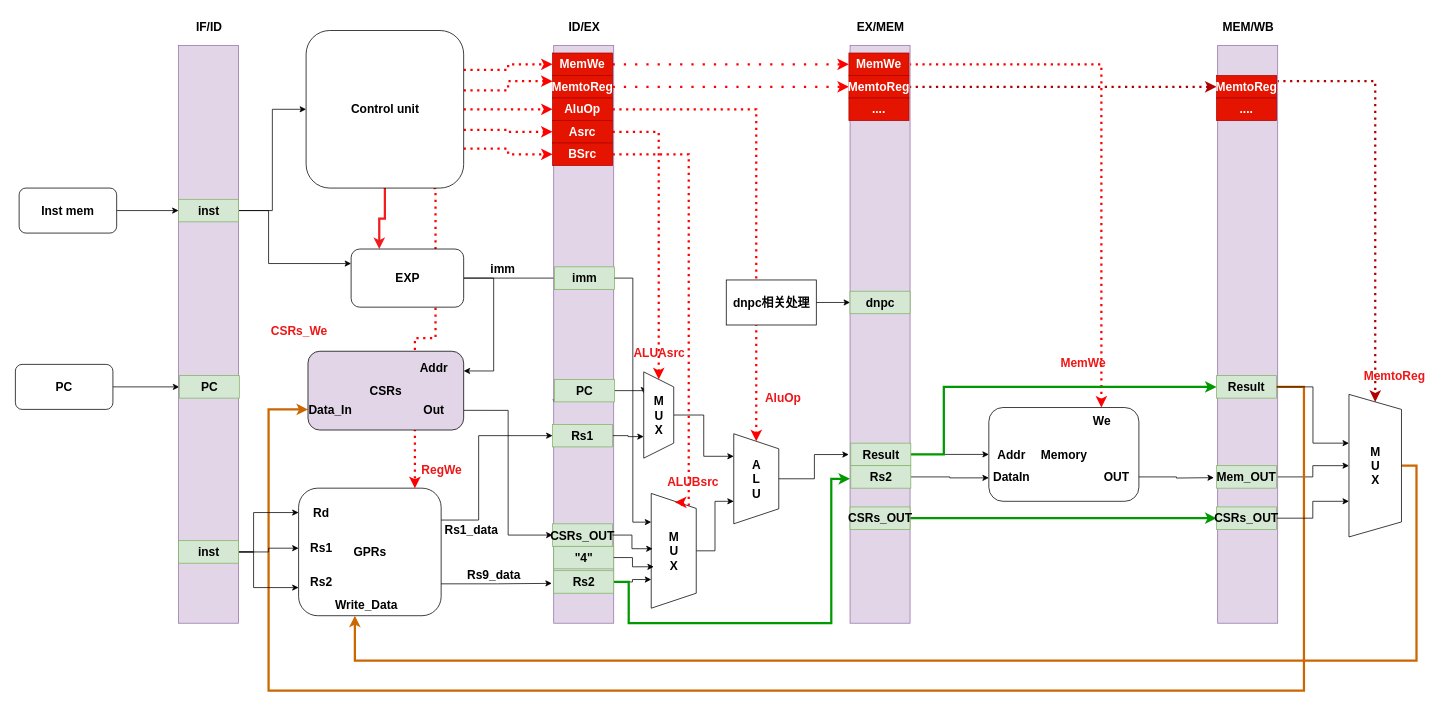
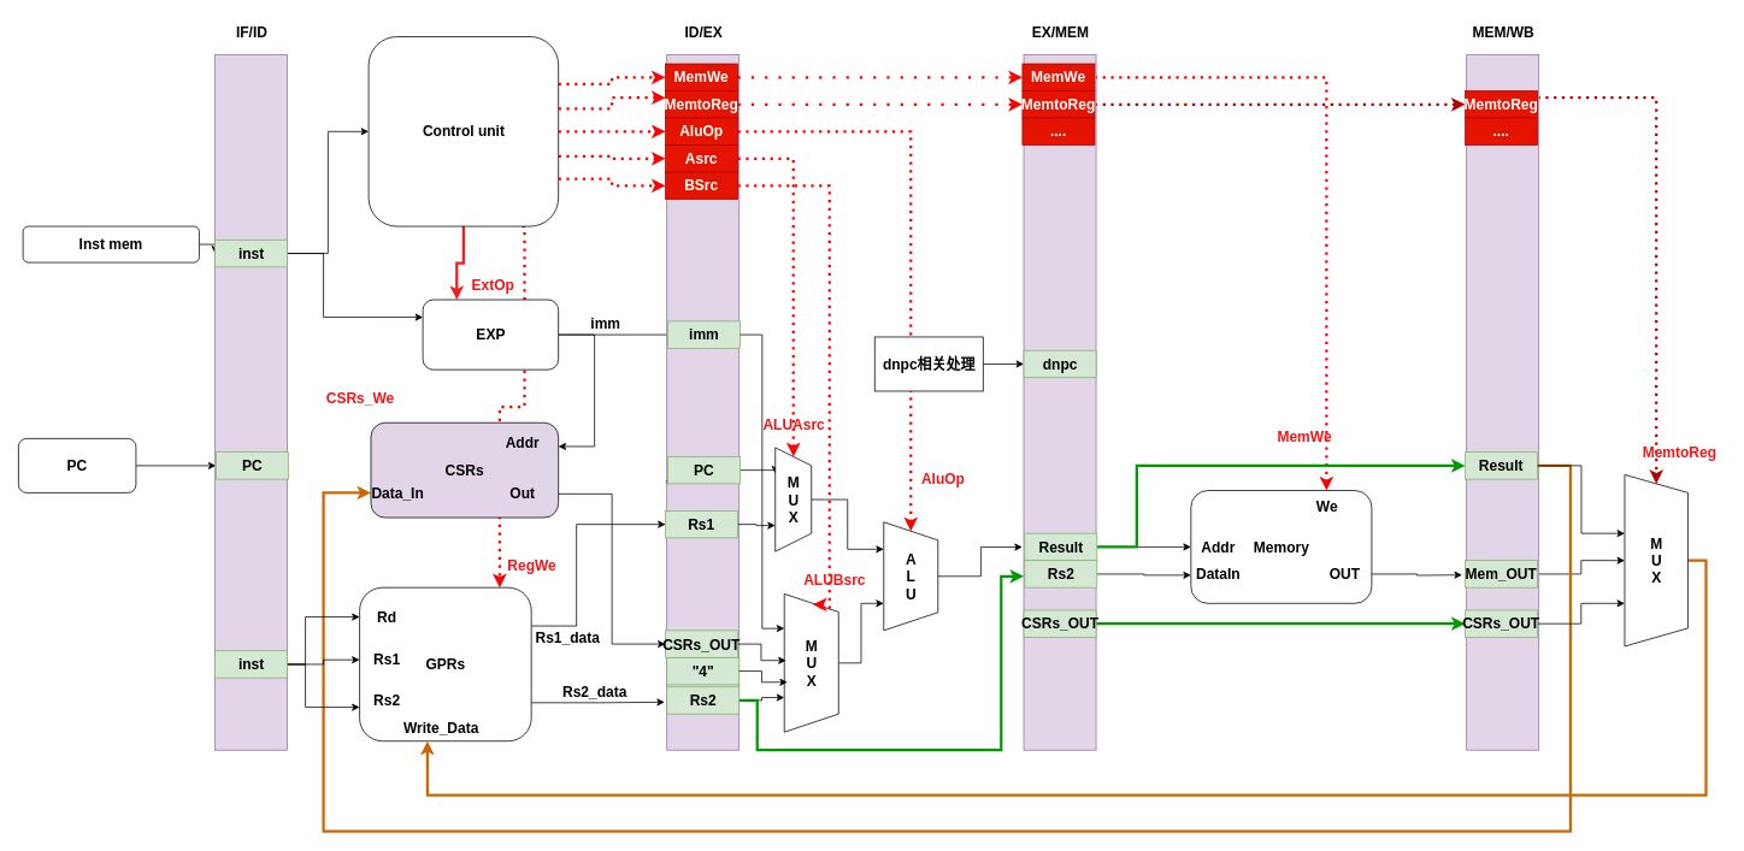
- <mxCell id="3" value="Inst mem" style="rounded=1;whiteSpace=wrap;html=1;fontSize=16;fontStyle=1;movable=0;resizable=0;rotatable=0;deletable=0;editable=0;locked=1;connectable=0;" parent="1" vertex="1"><mxGeometry x="25" y="250" width="130" height="60" as="geometry" /></mxCell>
+ <mxCell id="3" value="Inst mem" style="rounded=1;whiteSpace=wrap;html=1;fontSize=16;fontStyle=1;movable=0;resizable=0;rotatable=0;deletable=0;editable=0;locked=1;connectable=0;" parent="1" vertex="1"><mxGeometry x="25" y="250" width="195" height="40" as="geometry" /></mxCell>
+ <mxCell id="25" value="ExtOp" style="text;html=1;align=center;verticalAlign=middle;resizable=0;points=[];autosize=1;strokeColor=none;fillColor=none;fontColor=#ee1717;fontSize=16;fontStyle=1;movable=0;rotatable=0;deletable=0;editable=0;locked=1;connectable=0;" parent="1" vertex="1"><mxGeometry x="510" y="300" width="70" height="30" as="geometry" /></mxCell>
- <mxCell id="20" value="Rs9_data" style="text;html=1;align=center;verticalAlign=middle;whiteSpace=wrap;rounded=0;fontSize=16;fontStyle=1;movable=0;resizable=0;rotatable=0;deletable=0;editable=0;locked=1;connectable=0;" parent="1" vertex="1"><mxGeometry x="627.5" y="750" width="60" height="30" as="geometry" /></mxCell>
+ <mxCell id="20" value="Rs2_data" style="text;html=1;align=center;verticalAlign=middle;whiteSpace=wrap;rounded=0;fontSize=16;fontStyle=1;movable=0;resizable=0;rotatable=0;deletable=0;editable=0;locked=1;connectable=0;" parent="1" vertex="1"><mxGeometry x="627.5" y="750" width="60" height="30" as="geometry" /></mxCell>
